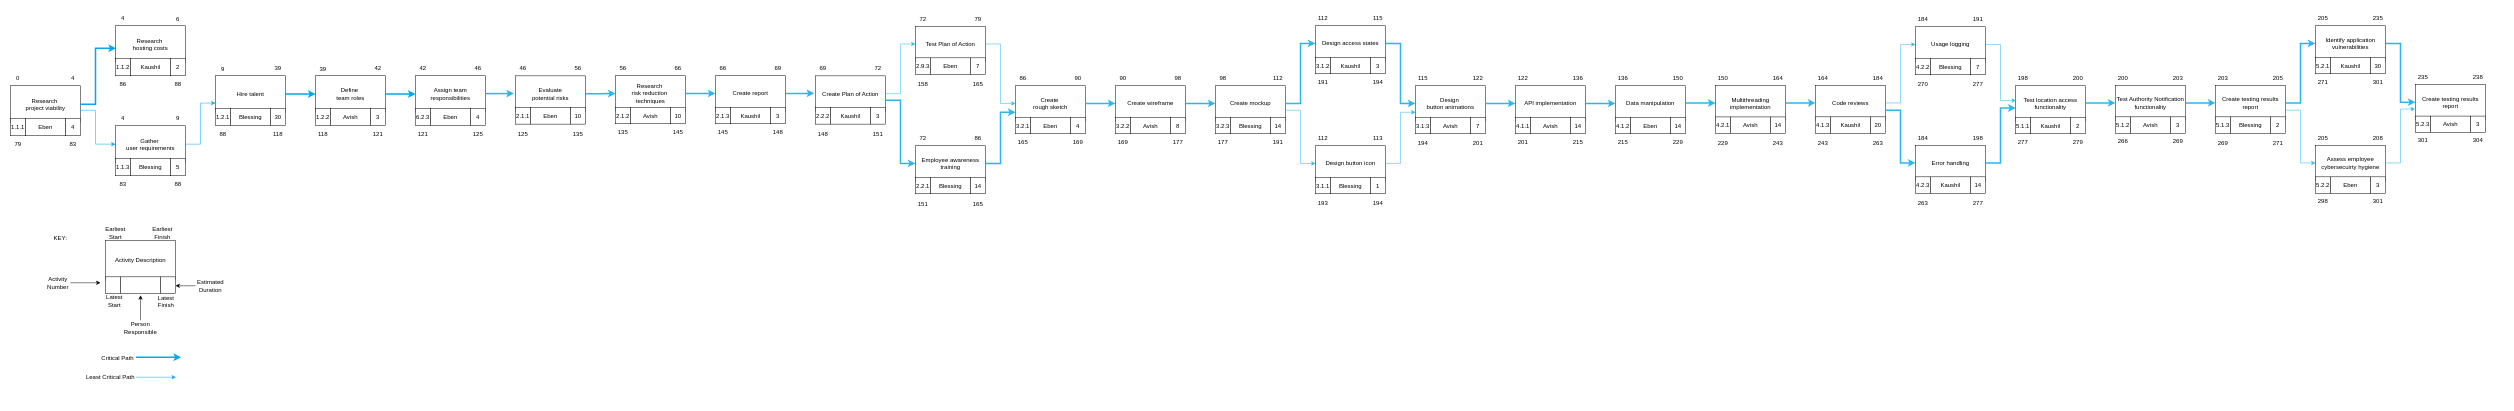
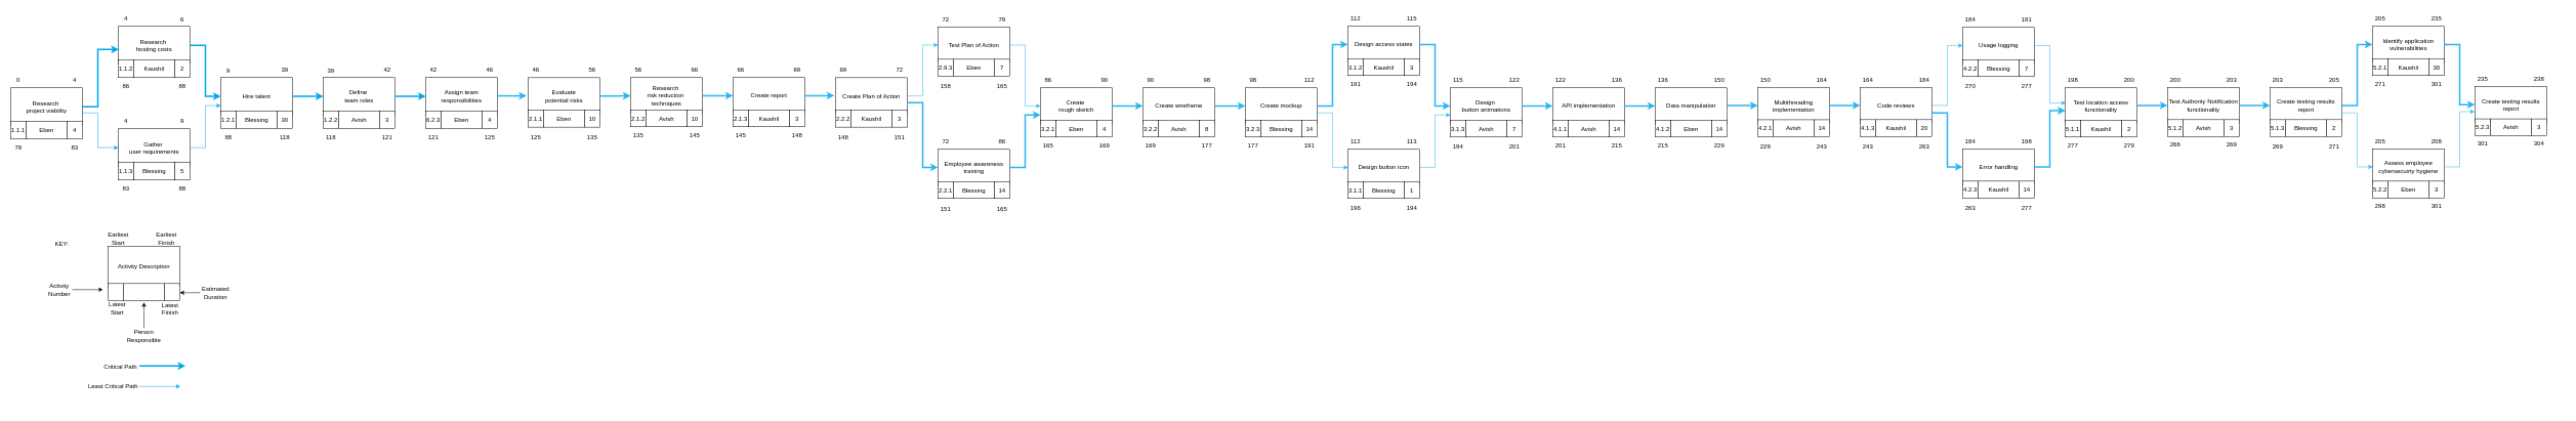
+ <mxCell id="341" style="edgeStyle=orthogonalEdgeStyle;rounded=0;orthogonalLoop=1;jettySize=auto;html=1;entryX=0;entryY=0.5;entryDx=0;entryDy=0;strokeWidth=3;strokeColor=#00a8ee;" parent="1" source="278" target="318" edge="1"><mxGeometry relative="1" as="geometry" /></mxCell>
- <mxCell id="143" value="193" style="text;html=1;align=center;verticalAlign=middle;whiteSpace=wrap;rounded=0;" parent="141" vertex="1"><mxGeometry width="30" height="31" as="geometry" /></mxCell>
+ <mxCell id="143" value="196" style="text;html=1;align=center;verticalAlign=middle;whiteSpace=wrap;rounded=0;" parent="141" vertex="1"><mxGeometry width="30" height="31" as="geometry" /></mxCell>
